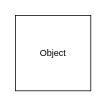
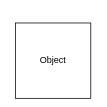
- <mxCell id="2" value="Object" style="html=1;whiteSpace=wrap;" parent="1" vertex="1"><mxGeometry x="20" y="20" width="100" height="100" as="geometry" /></mxCell>
+ <mxCell id="2" value="Object" style="html=1;whiteSpace=wrap;" parent="1" vertex="1"><mxGeometry x="20" y="30" width="100" height="100" as="geometry" /></mxCell>
